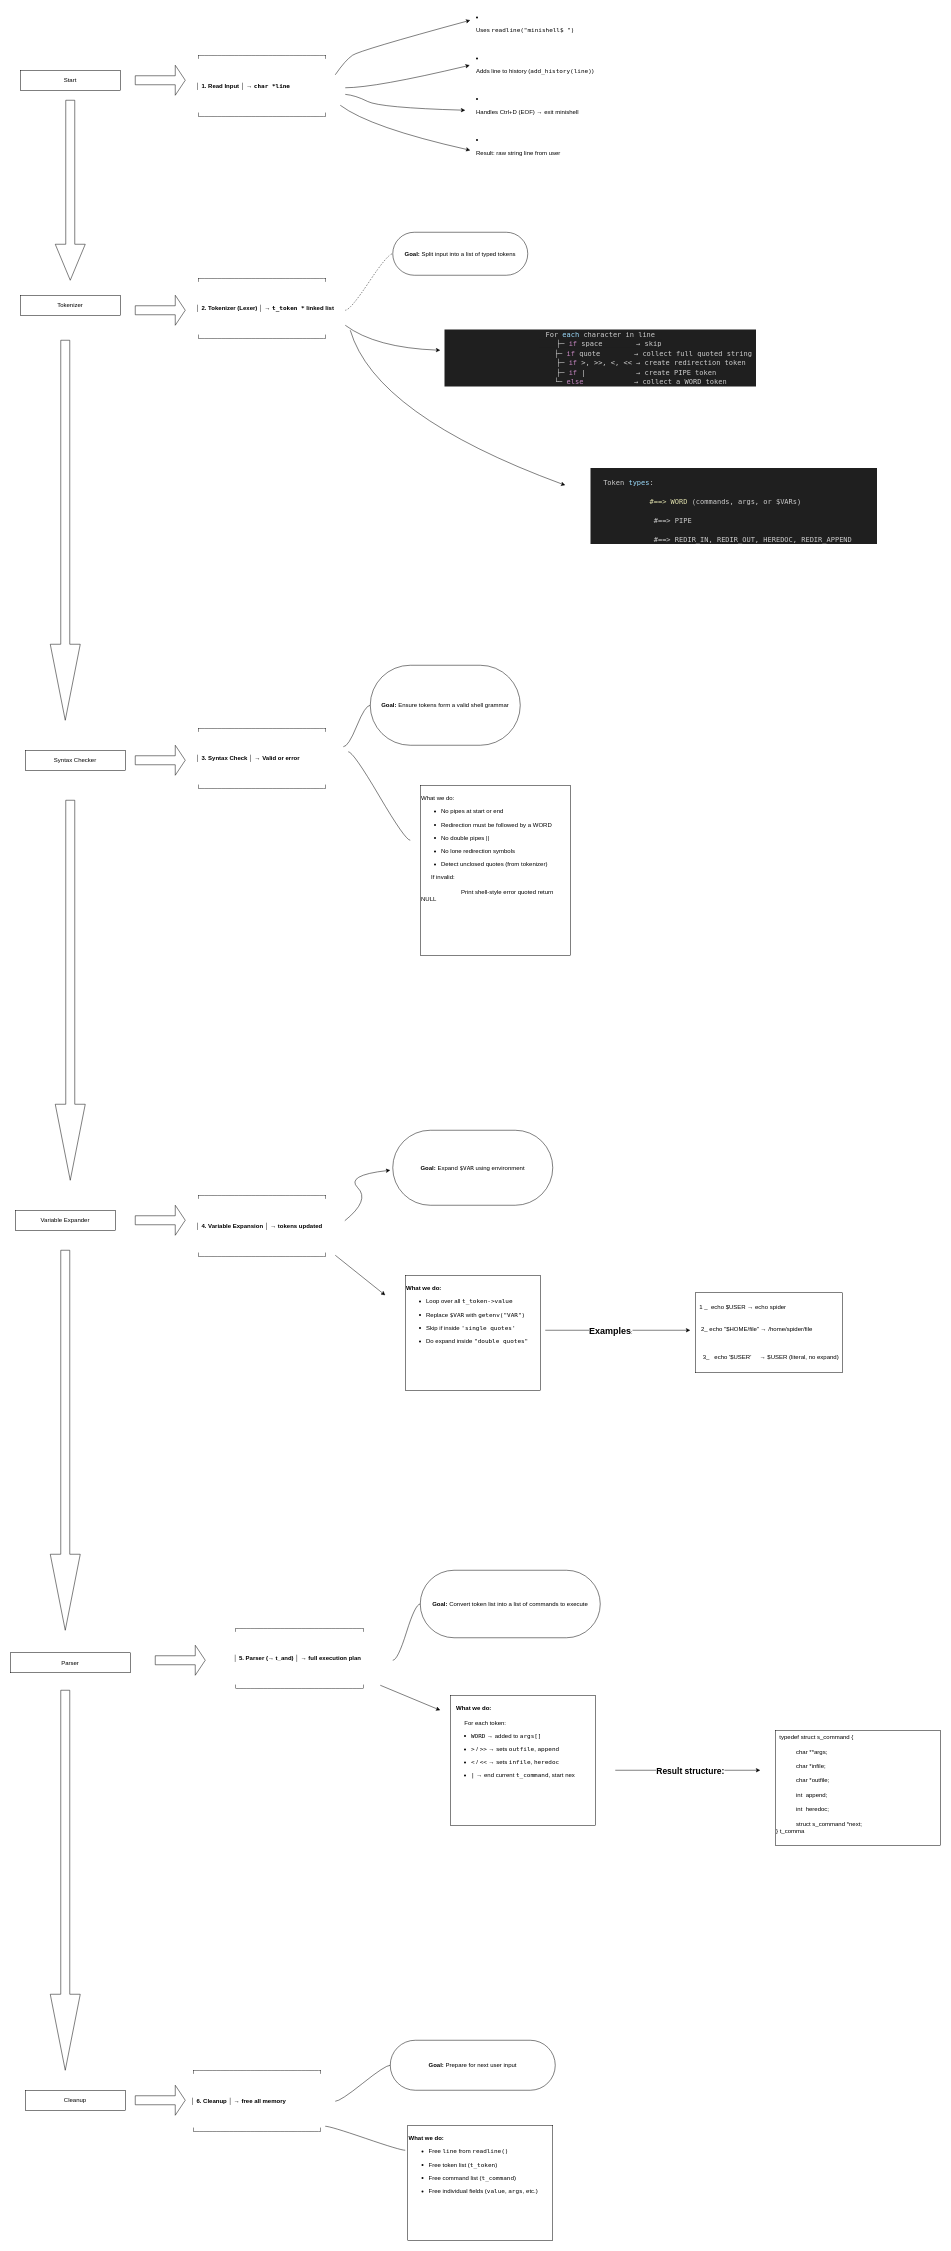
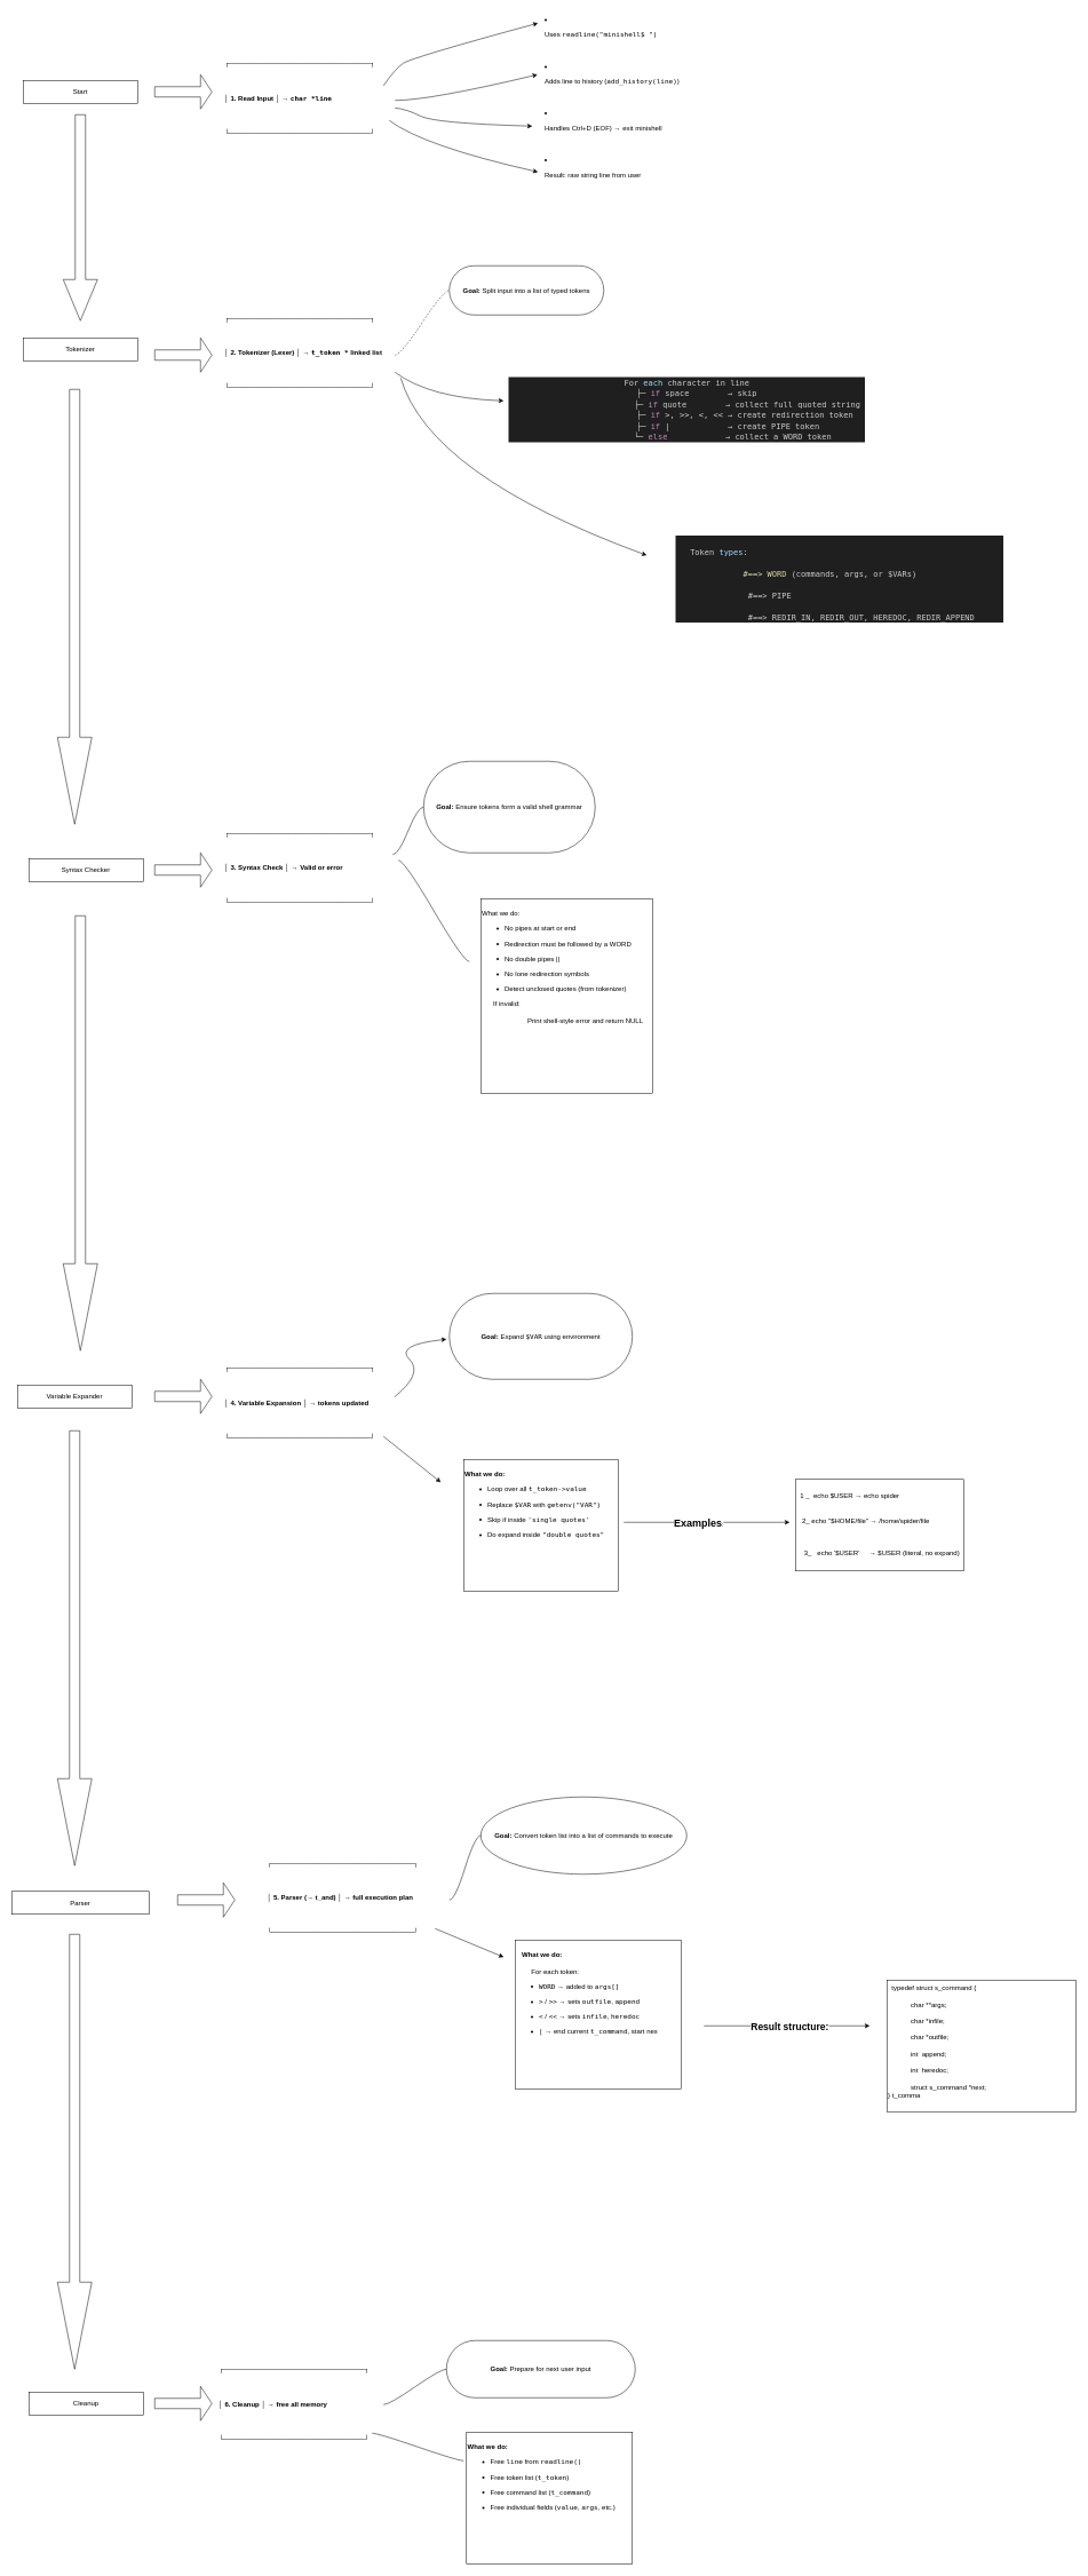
- <mxCell id="28" value="&lt;p data-end=&quot;1536&quot; data-start=&quot;1466&quot;&gt;&lt;span style=&quot;text-align: center; background-color: light-dark(#ffffff, var(--ge-dark-color, #121212));&quot;&gt;&lt;font style=&quot;color: light-dark(rgb(0, 0, 0), rgb(0, 204, 204));&quot;&gt;What we do:&lt;/font&gt;&lt;/span&gt;&lt;/p&gt;&lt;ul data-end=&quot;1709&quot; data-start=&quot;1537&quot; style=&quot;&quot;&gt;&lt;li data-end=&quot;1565&quot; data-start=&quot;1537&quot; style=&quot;&quot;&gt;&lt;p data-end=&quot;1565&quot; data-start=&quot;1539&quot; style=&quot;&quot;&gt;&lt;span style=&quot;background-color: light-dark(#ffffff, var(--ge-dark-color, #121212));&quot;&gt;&lt;font style=&quot;color: light-dark(rgb(0, 0, 0), rgb(0, 204, 204));&quot;&gt;No pipes at start or end&lt;/font&gt;&lt;/span&gt;&lt;/p&gt;&lt;/li&gt;&lt;li data-end=&quot;1610&quot; data-start=&quot;1566&quot; style=&quot;&quot;&gt;&lt;p data-end=&quot;1610&quot; data-start=&quot;1568&quot; style=&quot;&quot;&gt;&lt;span style=&quot;background-color: light-dark(#ffffff, var(--ge-dark-color, #121212));&quot;&gt;&lt;font style=&quot;color: light-dark(rgb(0, 0, 0), rgb(0, 204, 204));&quot;&gt;Redirection must be followed by a WORD&lt;/font&gt;&lt;/span&gt;&lt;/p&gt;&lt;/li&gt;&lt;li data-end=&quot;1635&quot; data-start=&quot;1611&quot; style=&quot;&quot;&gt;&lt;p data-end=&quot;1635&quot; data-start=&quot;1613&quot; style=&quot;&quot;&gt;&lt;span style=&quot;background-color: light-dark(#ffffff, var(--ge-dark-color, #121212));&quot;&gt;&lt;font style=&quot;color: light-dark(rgb(0, 0, 0), rgb(0, 204, 204));&quot;&gt;No double pipes ||&lt;/font&gt;&lt;/span&gt;&lt;/p&gt;&lt;/li&gt;&lt;li data-end=&quot;1667&quot; data-start=&quot;1636&quot; style=&quot;&quot;&gt;&lt;p data-end=&quot;1667&quot; data-start=&quot;1638&quot; style=&quot;&quot;&gt;&lt;span style=&quot;background-color: light-dark(#ffffff, var(--ge-dark-color, #121212));&quot;&gt;&lt;font style=&quot;color: light-dark(rgb(0, 0, 0), rgb(0, 204, 204));&quot;&gt;No lone redirection symbols&lt;/font&gt;&lt;/span&gt;&lt;/p&gt;&lt;/li&gt;&lt;li data-end=&quot;1709&quot; data-start=&quot;1668&quot; style=&quot;&quot;&gt;&lt;p data-end=&quot;1709&quot; data-start=&quot;1670&quot; style=&quot;&quot;&gt;&lt;span style=&quot;background-color: light-dark(#ffffff, var(--ge-dark-color, #121212));&quot;&gt;&lt;font style=&quot;color: light-dark(rgb(0, 0, 0), rgb(0, 204, 204));&quot;&gt;Detect unclosed quotes (from tokenizer)&lt;/font&gt;&lt;/span&gt;&lt;/p&gt;&lt;/li&gt;&lt;/ul&gt;&lt;p data-end=&quot;1770&quot; data-start=&quot;1711&quot; style=&quot;&quot;&gt;&lt;span style=&quot;background-color: light-dark(#ffffff, var(--ge-dark-color, #121212));&quot;&gt;&lt;font style=&quot;color: light-dark(rgb(0, 0, 0), rgb(0, 204, 204));&quot;&gt;&amp;nbsp; &amp;nbsp; &amp;nbsp; If invalid:&lt;br data-end=&quot;1729&quot; data-start=&quot;1726&quot;&gt;&lt;br&gt;&lt;span style=&quot;white-space: pre;&quot;&gt;&#09;&lt;/span&gt;&lt;span style=&quot;white-space: pre;&quot;&gt;&#09;&lt;/span&gt;&lt;span style=&quot;white-space: pre;&quot;&gt;&#09;&lt;/span&gt;Print shell-style error quoted return NULL&lt;/font&gt;&lt;/span&gt;&lt;/p&gt;" style="text;whiteSpace=wrap;html=1;align=left;strokeColor=light-dark(#000000, #f9f5f5);" parent="1" vertex="1"><mxGeometry x="840" y="1570" width="300" height="340" as="geometry" /></mxCell>
+ <mxCell id="28" value="&lt;p data-end=&quot;1536&quot; data-start=&quot;1466&quot;&gt;&lt;span style=&quot;text-align: center; background-color: light-dark(#ffffff, var(--ge-dark-color, #121212));&quot;&gt;&lt;font style=&quot;color: light-dark(rgb(0, 0, 0), rgb(0, 204, 204));&quot;&gt;What we do:&lt;/font&gt;&lt;/span&gt;&lt;/p&gt;&lt;ul data-end=&quot;1709&quot; data-start=&quot;1537&quot; style=&quot;&quot;&gt;&lt;li data-end=&quot;1565&quot; data-start=&quot;1537&quot; style=&quot;&quot;&gt;&lt;p data-end=&quot;1565&quot; data-start=&quot;1539&quot; style=&quot;&quot;&gt;&lt;span style=&quot;background-color: light-dark(#ffffff, var(--ge-dark-color, #121212));&quot;&gt;&lt;font style=&quot;color: light-dark(rgb(0, 0, 0), rgb(0, 204, 204));&quot;&gt;No pipes at start or end&lt;/font&gt;&lt;/span&gt;&lt;/p&gt;&lt;/li&gt;&lt;li data-end=&quot;1610&quot; data-start=&quot;1566&quot; style=&quot;&quot;&gt;&lt;p data-end=&quot;1610&quot; data-start=&quot;1568&quot; style=&quot;&quot;&gt;&lt;span style=&quot;background-color: light-dark(#ffffff, var(--ge-dark-color, #121212));&quot;&gt;&lt;font style=&quot;color: light-dark(rgb(0, 0, 0), rgb(0, 204, 204));&quot;&gt;Redirection must be followed by a WORD&lt;/font&gt;&lt;/span&gt;&lt;/p&gt;&lt;/li&gt;&lt;li data-end=&quot;1635&quot; data-start=&quot;1611&quot; style=&quot;&quot;&gt;&lt;p data-end=&quot;1635&quot; data-start=&quot;1613&quot; style=&quot;&quot;&gt;&lt;span style=&quot;background-color: light-dark(#ffffff, var(--ge-dark-color, #121212));&quot;&gt;&lt;font style=&quot;color: light-dark(rgb(0, 0, 0), rgb(0, 204, 204));&quot;&gt;No double pipes ||&lt;/font&gt;&lt;/span&gt;&lt;/p&gt;&lt;/li&gt;&lt;li data-end=&quot;1667&quot; data-start=&quot;1636&quot; style=&quot;&quot;&gt;&lt;p data-end=&quot;1667&quot; data-start=&quot;1638&quot; style=&quot;&quot;&gt;&lt;span style=&quot;background-color: light-dark(#ffffff, var(--ge-dark-color, #121212));&quot;&gt;&lt;font style=&quot;color: light-dark(rgb(0, 0, 0), rgb(0, 204, 204));&quot;&gt;No lone redirection symbols&lt;/font&gt;&lt;/span&gt;&lt;/p&gt;&lt;/li&gt;&lt;li data-end=&quot;1709&quot; data-start=&quot;1668&quot; style=&quot;&quot;&gt;&lt;p data-end=&quot;1709&quot; data-start=&quot;1670&quot; style=&quot;&quot;&gt;&lt;span style=&quot;background-color: light-dark(#ffffff, var(--ge-dark-color, #121212));&quot;&gt;&lt;font style=&quot;color: light-dark(rgb(0, 0, 0), rgb(0, 204, 204));&quot;&gt;Detect unclosed quotes (from tokenizer)&lt;/font&gt;&lt;/span&gt;&lt;/p&gt;&lt;/li&gt;&lt;/ul&gt;&lt;p data-end=&quot;1770&quot; data-start=&quot;1711&quot; style=&quot;&quot;&gt;&lt;span style=&quot;background-color: light-dark(#ffffff, var(--ge-dark-color, #121212));&quot;&gt;&lt;font style=&quot;color: light-dark(rgb(0, 0, 0), rgb(0, 204, 204));&quot;&gt;&amp;nbsp; &amp;nbsp; &amp;nbsp; If invalid:&lt;br data-end=&quot;1729&quot; data-start=&quot;1726&quot;&gt;&lt;br&gt;&lt;span style=&quot;white-space: pre;&quot;&gt;&#09;&lt;/span&gt;&lt;span style=&quot;white-space: pre;&quot;&gt;&#09;&lt;/span&gt;&lt;span style=&quot;white-space: pre;&quot;&gt;&#09;&lt;/span&gt;Print shell-style error and return NULL&lt;/font&gt;&lt;/span&gt;&lt;/p&gt;" style="text;whiteSpace=wrap;html=1;align=left;strokeColor=light-dark(#000000, #f9f5f5);" parent="1" vertex="1"><mxGeometry x="840" y="1570" width="300" height="340" as="geometry" /></mxCell>
- <mxCell id="43" value="&lt;strong data-end=&quot;2414&quot; data-start=&quot;2405&quot;&gt;Goal:&lt;/strong&gt; Convert token list into a list of commands to execute&lt;br data-end=&quot;2471&quot; data-start=&quot;2468&quot;&gt;" style="whiteSpace=wrap;html=1;rounded=1;arcSize=50;align=center;verticalAlign=middle;strokeWidth=1;autosize=1;spacing=4;treeFolding=1;treeMoving=1;newEdgeStyle={&quot;edgeStyle&quot;:&quot;entityRelationEdgeStyle&quot;,&quot;startArrow&quot;:&quot;none&quot;,&quot;endArrow&quot;:&quot;none&quot;,&quot;segment&quot;:10,&quot;curved&quot;:1,&quot;sourcePerimeterSpacing&quot;:0,&quot;targetPerimeterSpacing&quot;:0};" parent="1" vertex="1"><mxGeometry x="840" y="3140" width="360" height="135" as="geometry" /></mxCell>
+ <mxCell id="43" value="&lt;strong data-end=&quot;2414&quot; data-start=&quot;2405&quot;&gt;Goal:&lt;/strong&gt; Convert token list into a list of commands to execute&lt;br data-end=&quot;2471&quot; data-start=&quot;2468&quot;&gt;" style="ellipse;whiteSpace=wrap;html=1;arcSize=50;align=center;verticalAlign=middle;strokeWidth=1;autosize=1;spacing=4;treeFolding=1;treeMoving=1;newEdgeStyle={&quot;edgeStyle&quot;:&quot;entityRelationEdgeStyle&quot;,&quot;startArrow&quot;:&quot;none&quot;,&quot;endArrow&quot;:&quot;none&quot;,&quot;segment&quot;:10,&quot;curved&quot;:1,&quot;sourcePerimeterSpacing&quot;:0,&quot;targetPerimeterSpacing&quot;:0};" parent="1" vertex="1"><mxGeometry x="840" y="3140" width="360" height="135" as="geometry" /></mxCell>
- <mxCell id="54" value="&lt;strong data-end=&quot;3379&quot; data-start=&quot;3370&quot;&gt;Goal:&lt;/strong&gt; Prepare for next user input&lt;br data-end=&quot;3410&quot; data-start=&quot;3407&quot;&gt;" style="whiteSpace=wrap;html=1;rounded=1;arcSize=50;align=center;verticalAlign=middle;strokeWidth=1;autosize=1;spacing=4;treeFolding=1;treeMoving=1;newEdgeStyle={&quot;edgeStyle&quot;:&quot;entityRelationEdgeStyle&quot;,&quot;startArrow&quot;:&quot;none&quot;,&quot;endArrow&quot;:&quot;none&quot;,&quot;segment&quot;:10,&quot;curved&quot;:1,&quot;sourcePerimeterSpacing&quot;:0,&quot;targetPerimeterSpacing&quot;:0};" parent="1" vertex="1"><mxGeometry x="780" y="4080" width="330" height="100" as="geometry" /></mxCell>
+ <mxCell id="54" value="&lt;strong data-end=&quot;3379&quot; data-start=&quot;3370&quot;&gt;Goal:&lt;/strong&gt; Prepare for next user input&lt;br data-end=&quot;3410&quot; data-start=&quot;3407&quot;&gt;" style="whiteSpace=wrap;html=1;rounded=1;arcSize=50;align=center;verticalAlign=middle;strokeWidth=1;autosize=1;spacing=4;treeFolding=1;treeMoving=1;newEdgeStyle={&quot;edgeStyle&quot;:&quot;entityRelationEdgeStyle&quot;,&quot;startArrow&quot;:&quot;none&quot;,&quot;endArrow&quot;:&quot;none&quot;,&quot;segment&quot;:10,&quot;curved&quot;:1,&quot;sourcePerimeterSpacing&quot;:0,&quot;targetPerimeterSpacing&quot;:0};" parent="1" vertex="1"><mxGeometry x="780" y="4090" width="330" height="100" as="geometry" /></mxCell>
